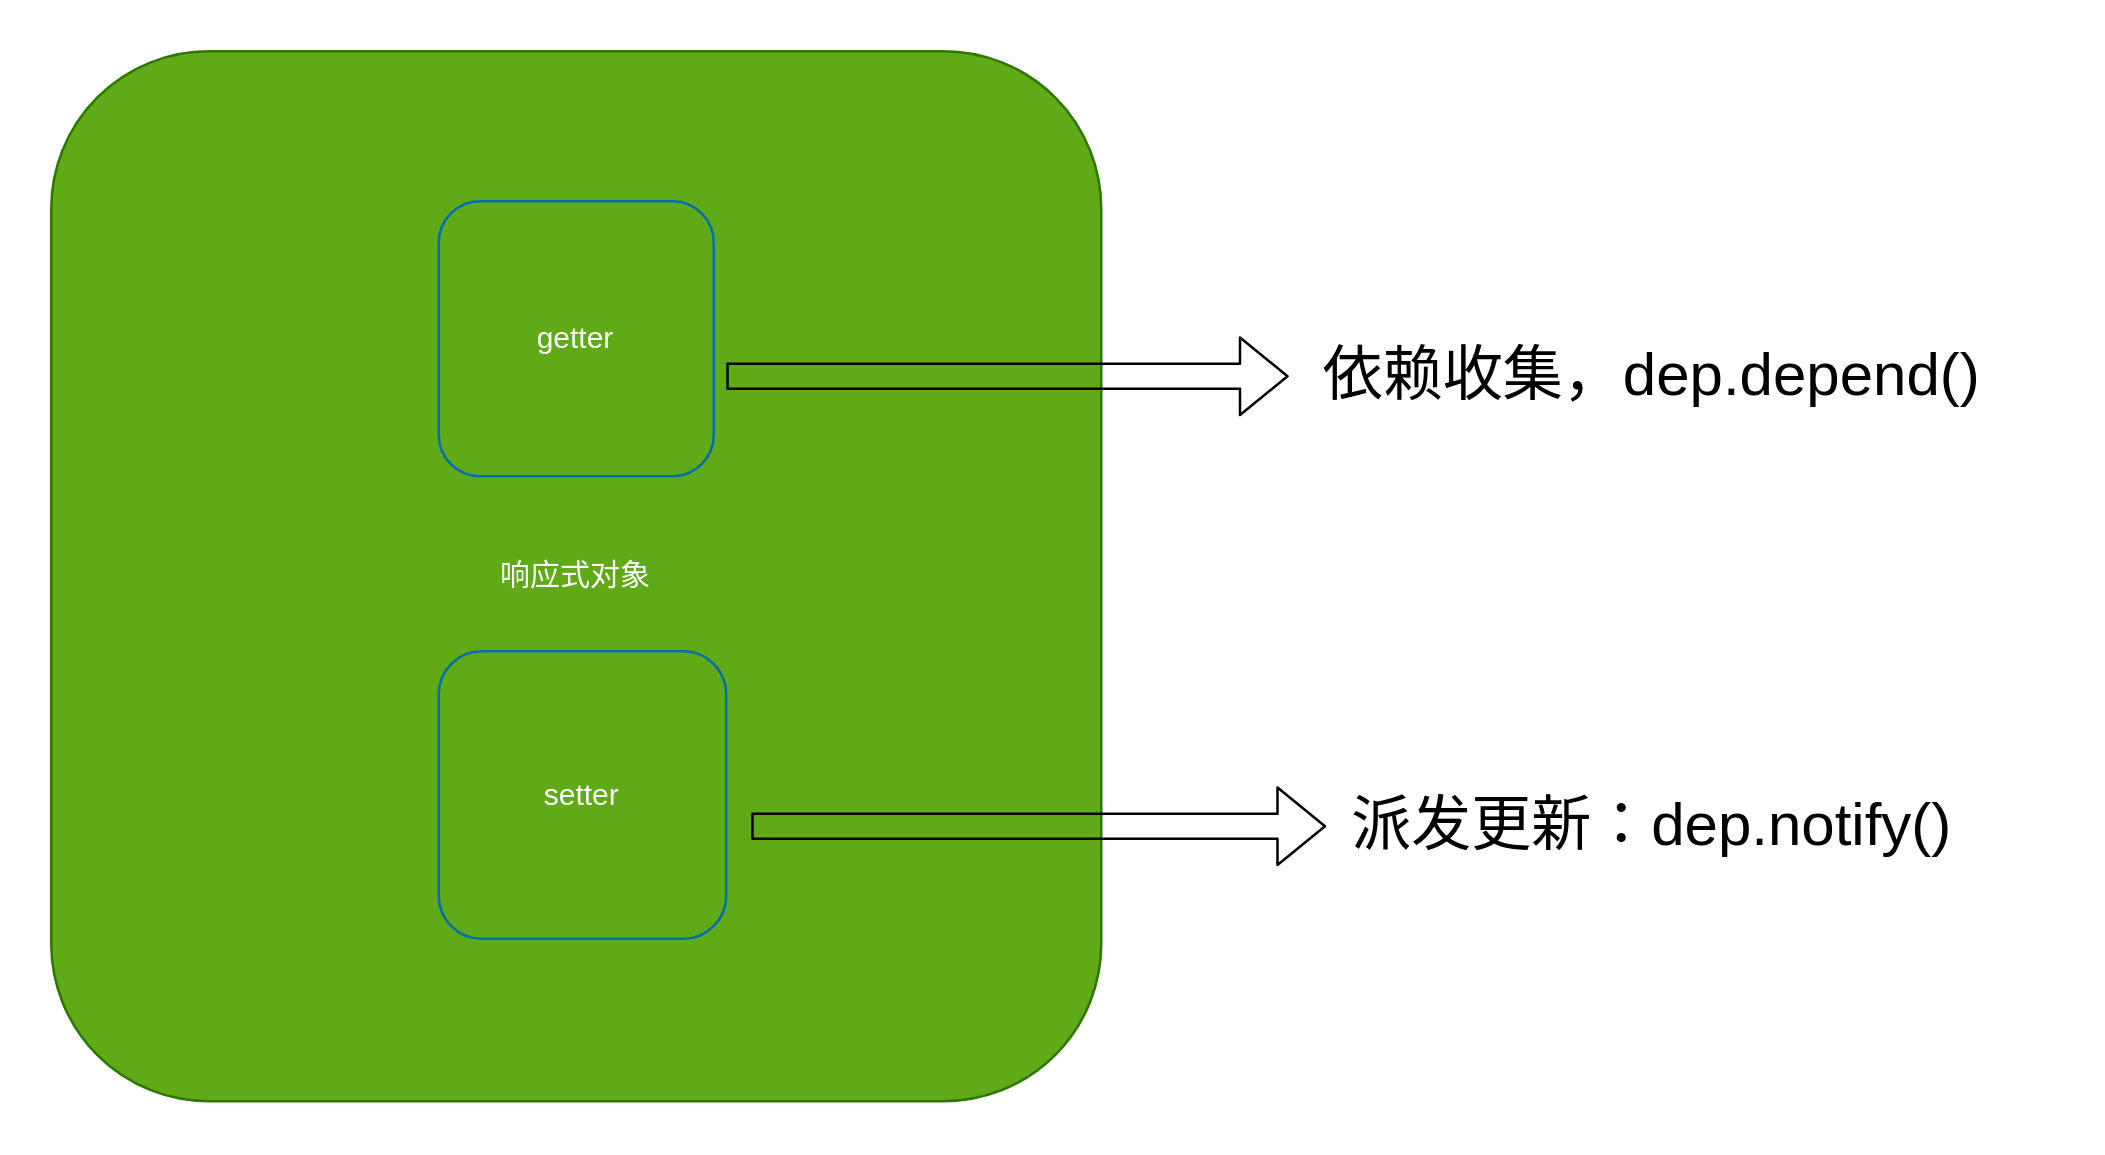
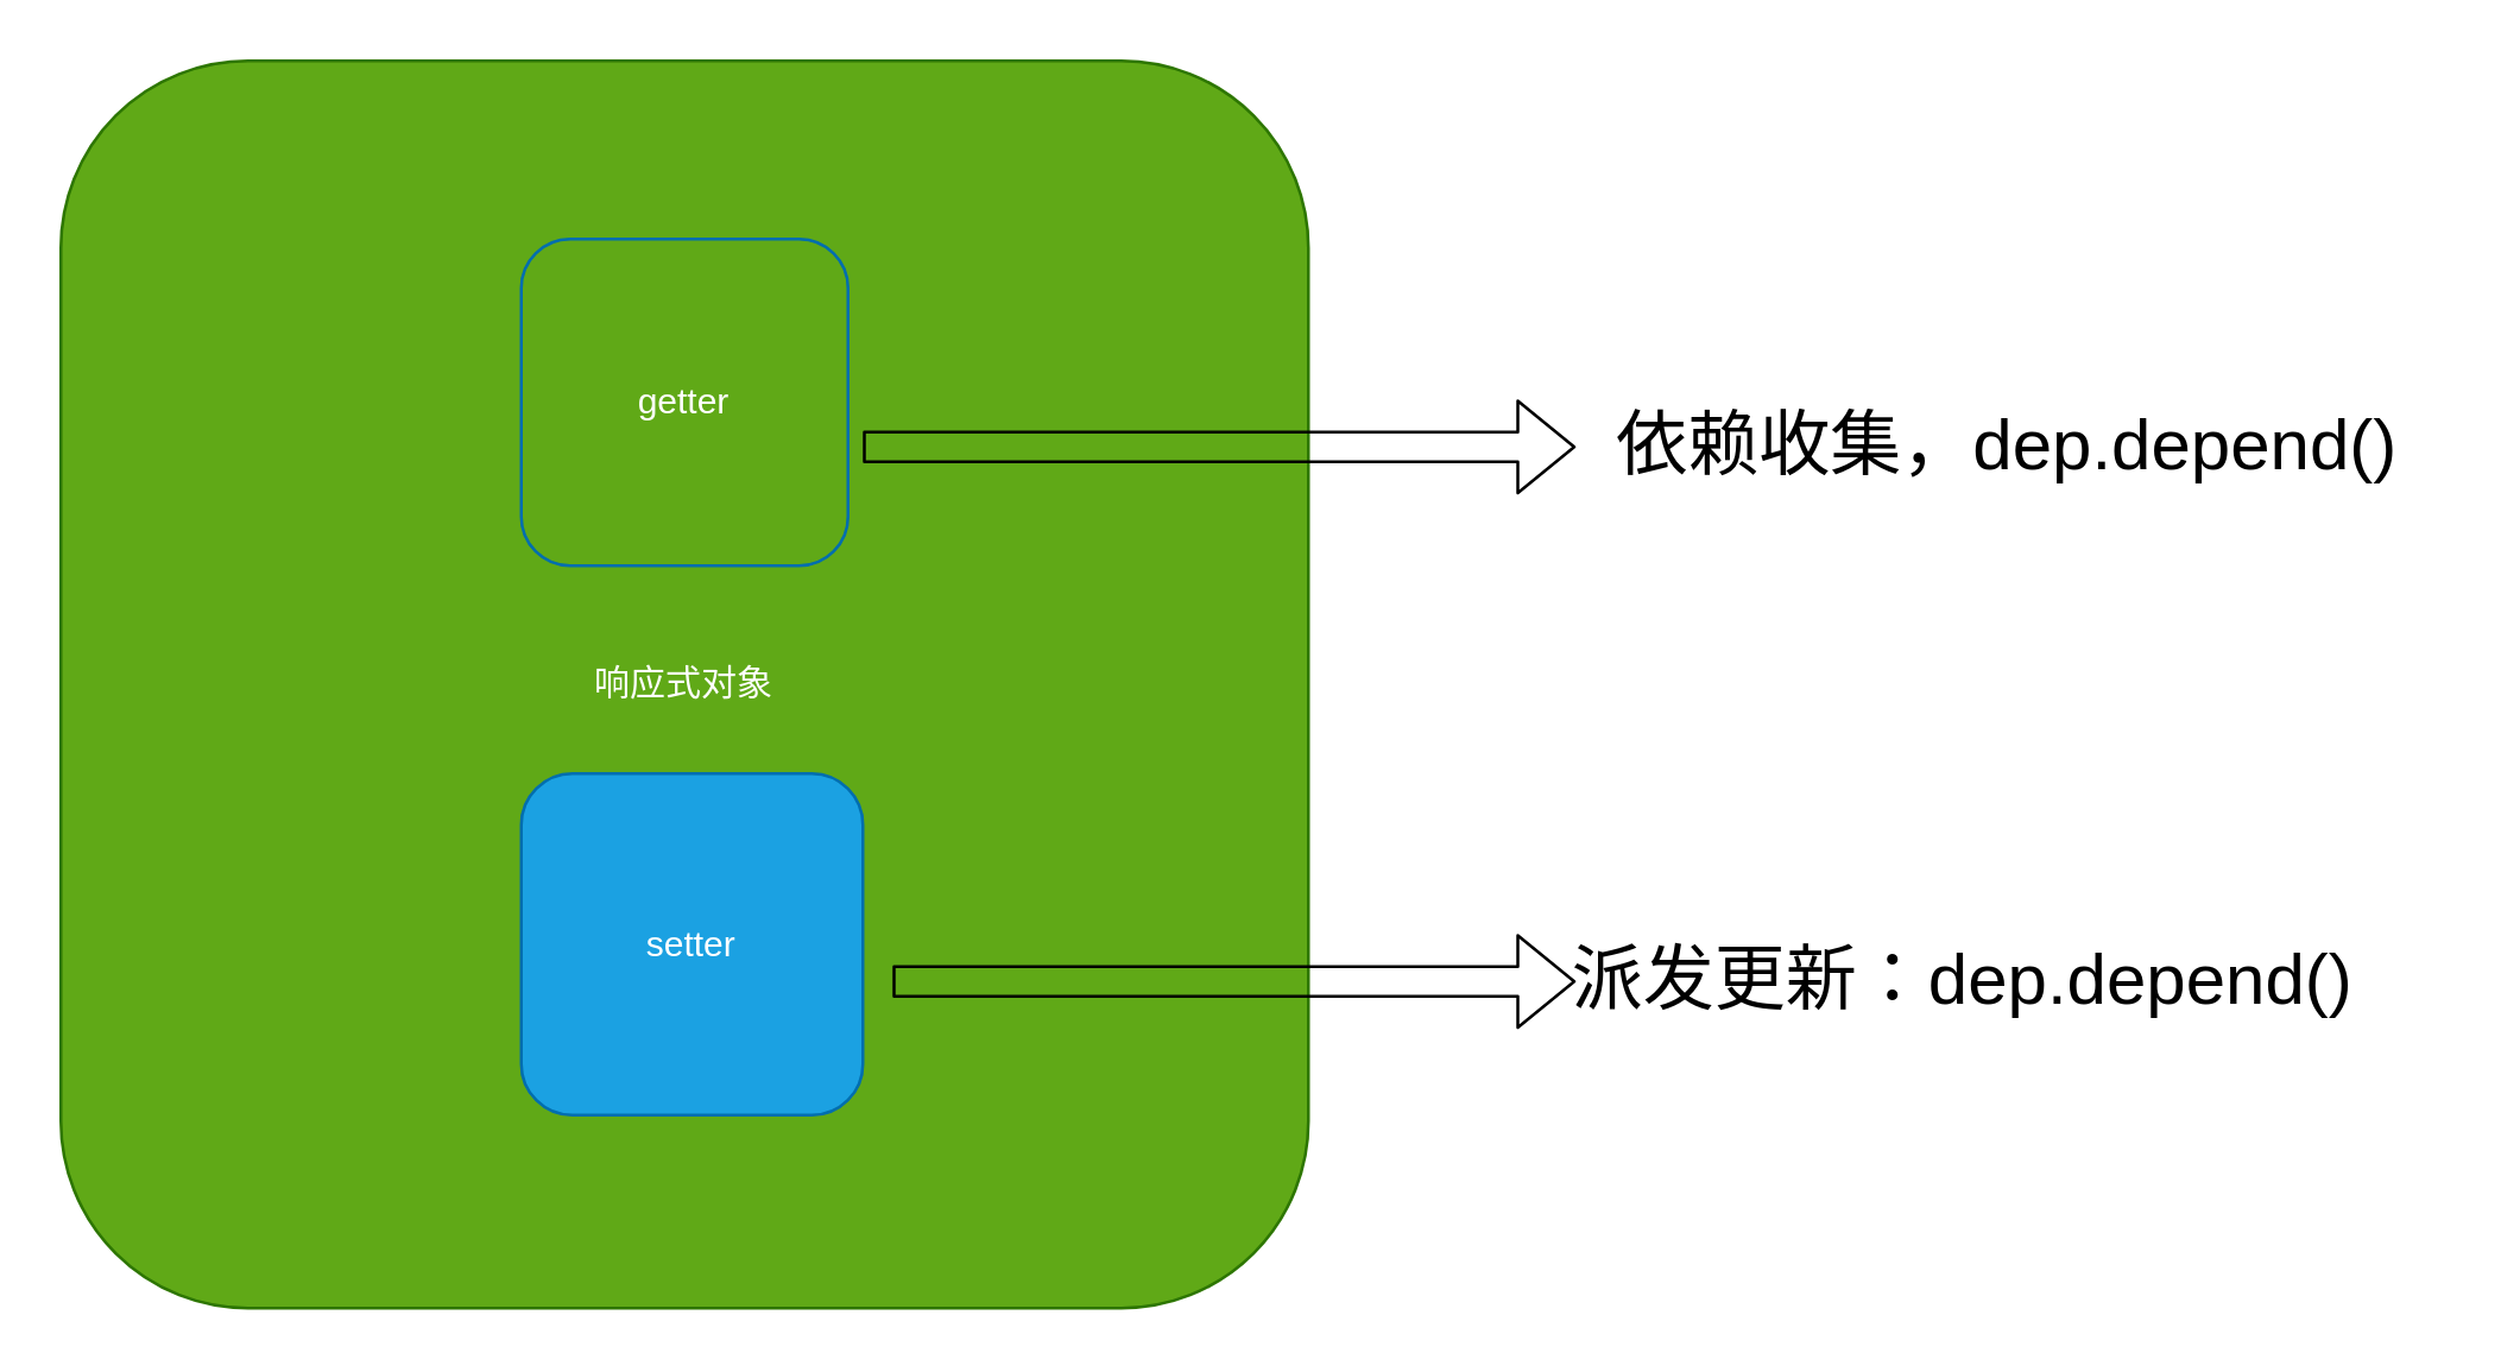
- <mxCell id="6" value="依赖收集，dep.depend()" style="text;html=1;align=center;verticalAlign=middle;resizable=0;points=[];autosize=1;strokeColor=none;fillColor=none;fontSize=24;rounded=1;" vertex="1" parent="1"><mxGeometry x="515" y="130" width="290" height="40" as="geometry" /></mxCell>
+ <mxCell id="6" value="依赖收集，dep.depend()" style="text;html=1;align=center;verticalAlign=middle;resizable=0;points=[];autosize=1;strokeColor=none;fillColor=none;fontSize=24;rounded=1;" vertex="1" parent="1"><mxGeometry x="530" y="130" width="290" height="40" as="geometry" /></mxCell>
- <mxCell id="4" value="setter" style="whiteSpace=wrap;html=1;aspect=fixed;rounded=1;shadow=0;glass=0;labelBackgroundColor=none;labelBorderColor=none;fillStyle=solid;fillColor=#60a917;fontColor=#ffffff;strokeColor=#006EAF;" vertex="1" parent="1"><mxGeometry x="175" y="260" width="115" height="115" as="geometry" /></mxCell>
+ <mxCell id="4" value="setter" style="whiteSpace=wrap;html=1;aspect=fixed;rounded=1;shadow=0;glass=0;labelBackgroundColor=none;labelBorderColor=none;fillStyle=solid;fillColor=#1ba1e2;fontColor=#ffffff;strokeColor=#006EAF;" vertex="1" parent="1"><mxGeometry x="175" y="260" width="115" height="115" as="geometry" /></mxCell>
- <mxCell id="8" value="派发更新：dep.notify()" style="text;html=1;align=center;verticalAlign=middle;resizable=0;points=[];autosize=1;strokeColor=none;fillColor=none;fontSize=24;rounded=1;" vertex="1" parent="1"><mxGeometry x="530" y="310" width="260" height="40" as="geometry" /></mxCell>
+ <mxCell id="8" value="派发更新：dep.depend()" style="text;html=1;align=center;verticalAlign=middle;resizable=0;points=[];autosize=1;strokeColor=none;fillColor=none;fontSize=24;rounded=1;" vertex="1" parent="1"><mxGeometry x="530" y="310" width="260" height="40" as="geometry" /></mxCell>
